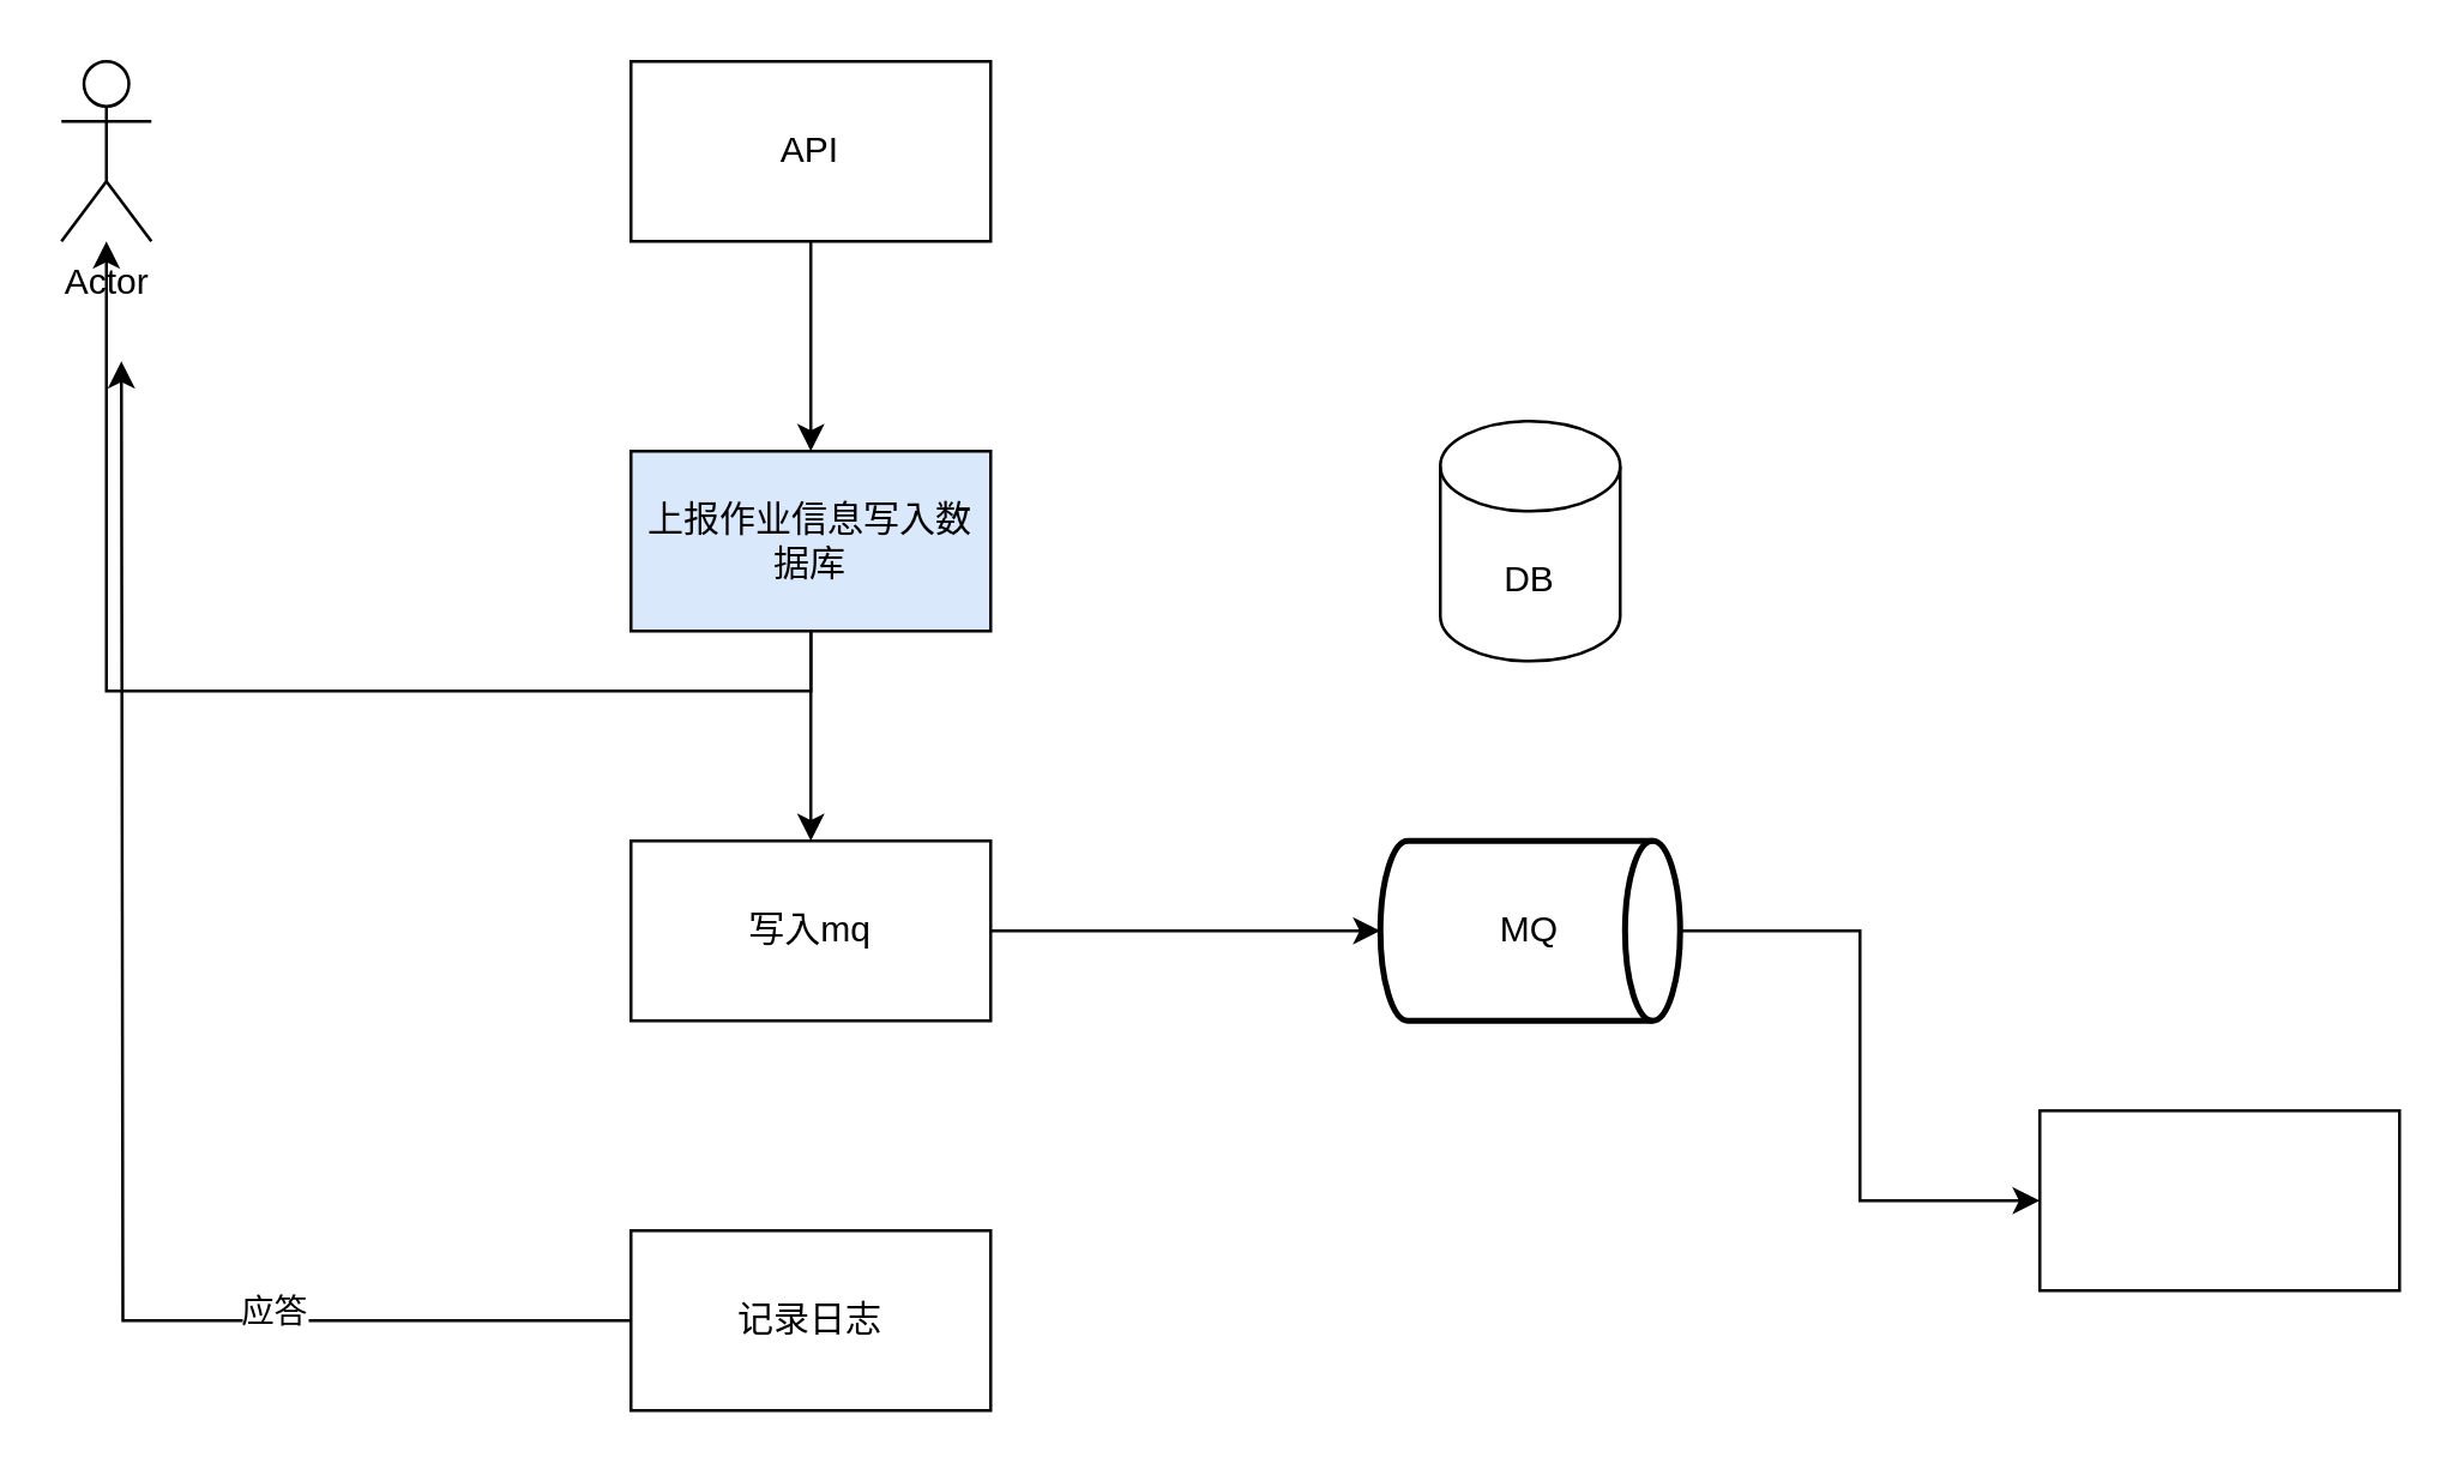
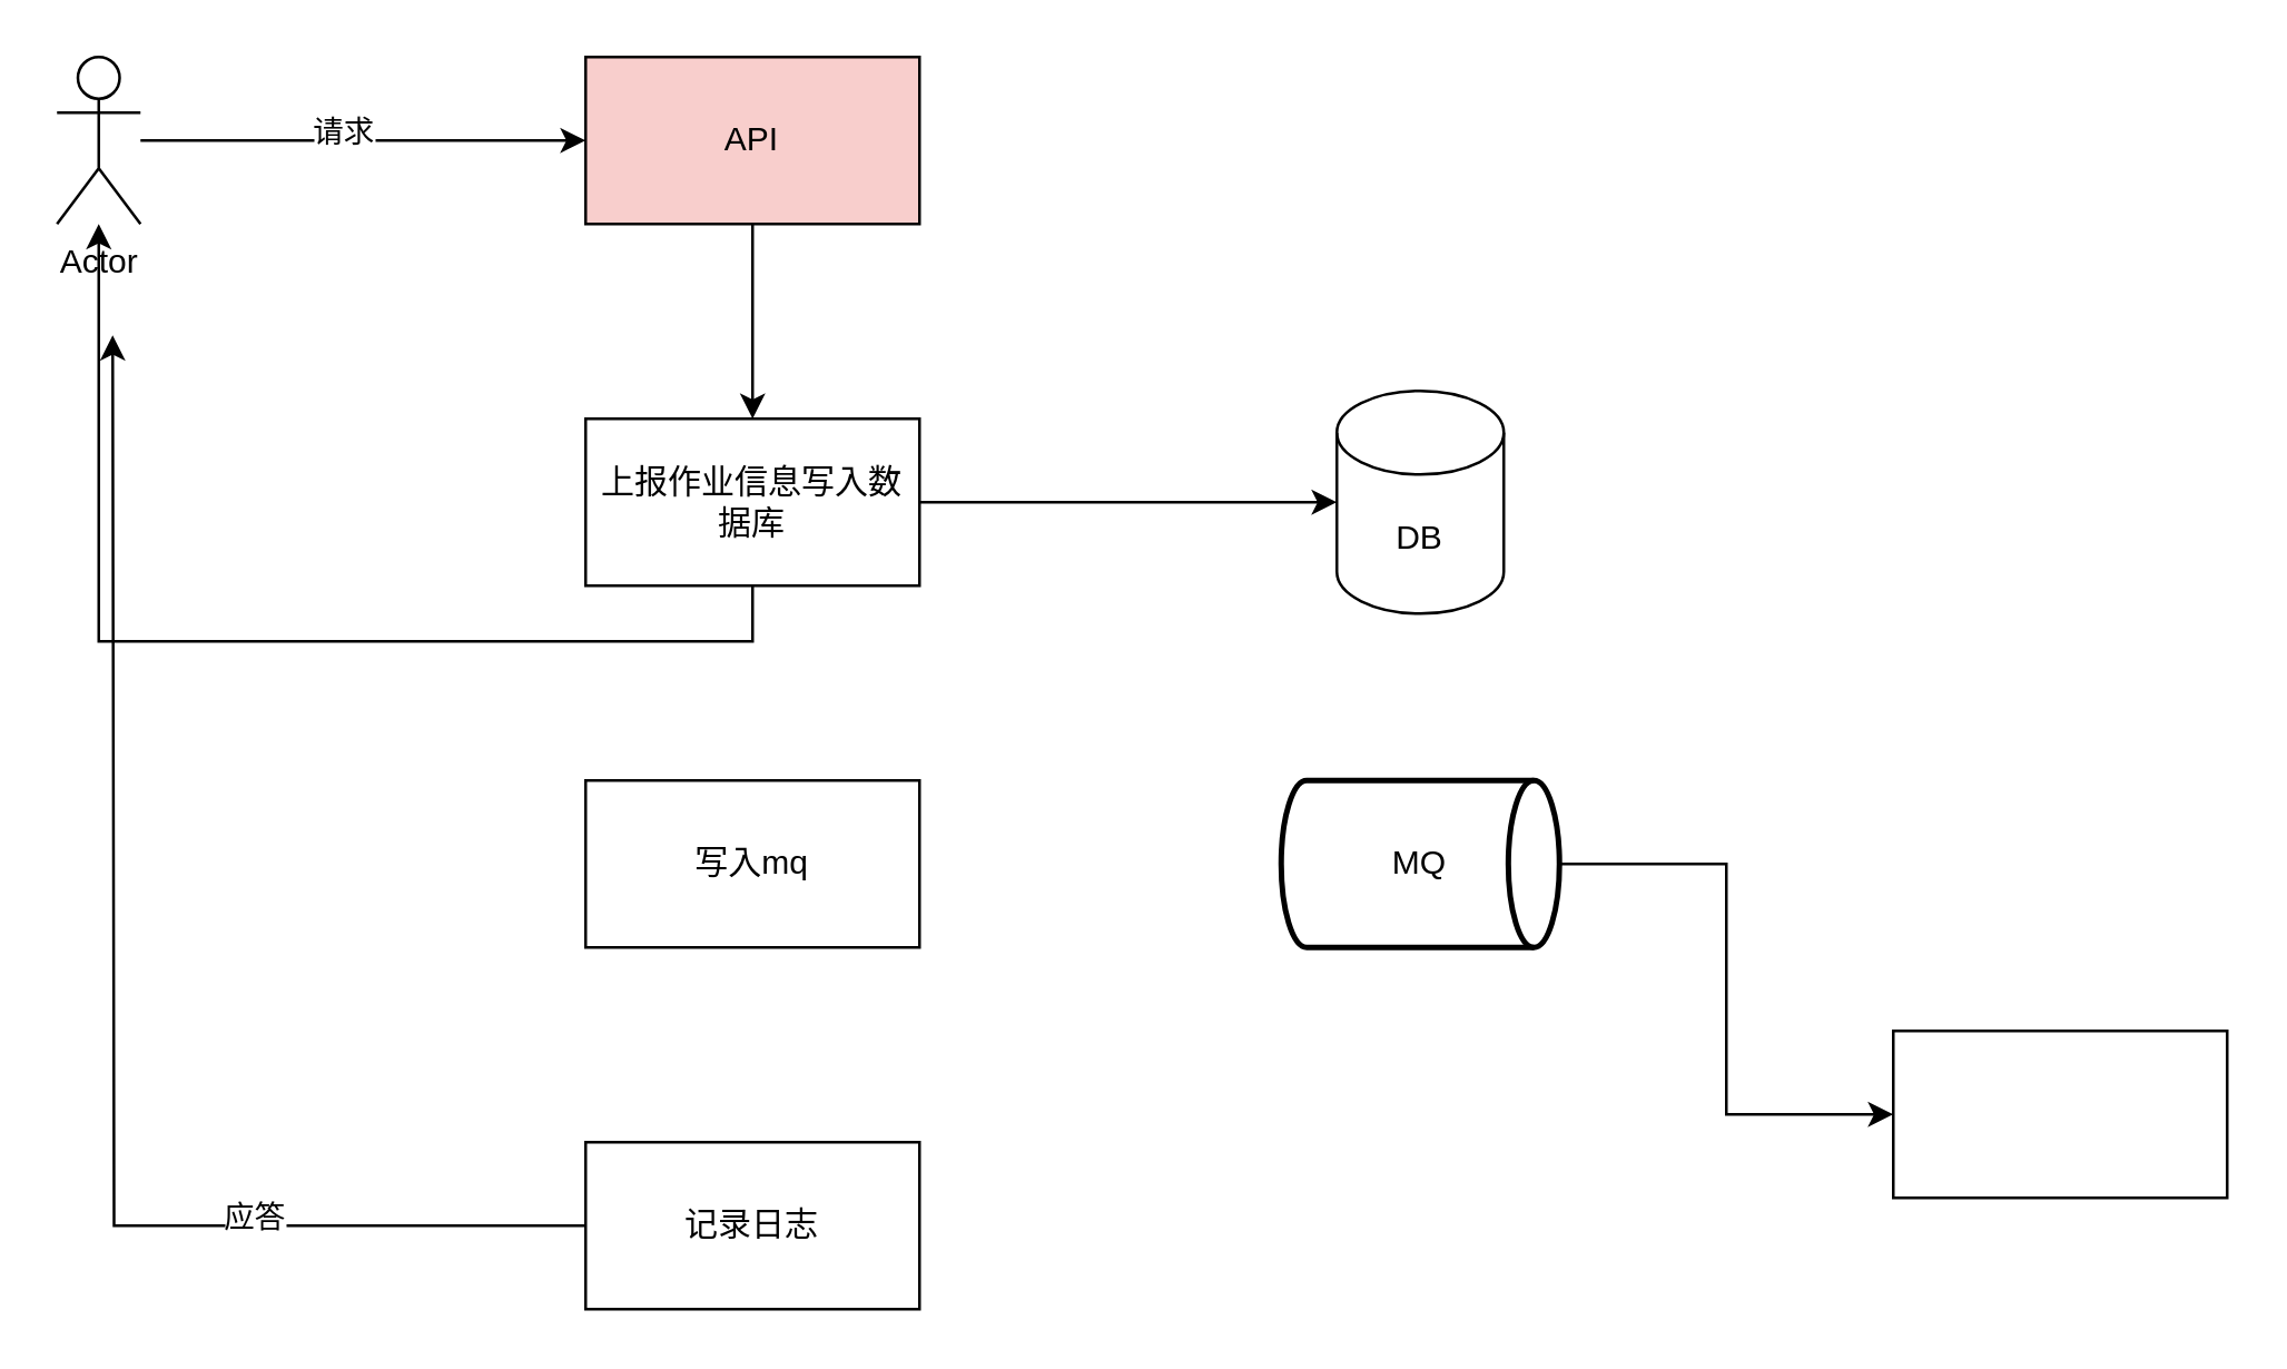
+ <mxCell id="14" style="edgeStyle=orthogonalEdgeStyle;rounded=0;orthogonalLoop=1;jettySize=auto;html=1;entryX=0;entryY=0.5;entryDx=0;entryDy=0;" edge="1" parent="1" source="16" target="13"><mxGeometry relative="1" as="geometry" /></mxCell>
+ <mxCell id="15" value="请求" style="edgeLabel;html=1;align=center;verticalAlign=middle;resizable=0;points=[];" vertex="1" connectable="0" parent="14"><mxGeometry x="-0.1" y="4" relative="1" as="geometry"><mxPoint as="offset" /></mxGeometry></mxCell>
- <mxCell id="13" value="API" style="rounded=0;whiteSpace=wrap;html=1;" vertex="1" parent="1"><mxGeometry x="210" y="20" width="120" height="60" as="geometry" /></mxCell>
+ <mxCell id="13" value="API" style="rounded=0;whiteSpace=wrap;html=1;fillColor=#f8cecc;" vertex="1" parent="1"><mxGeometry x="210" y="20" width="120" height="60" as="geometry" /></mxCell>
- <mxCell id="3" value="上报作业信息写入数据库" style="rounded=0;whiteSpace=wrap;html=1;fillColor=#dae8fc;" vertex="1" parent="1"><mxGeometry x="210" y="150" width="120" height="60" as="geometry" /></mxCell>
+ <mxCell id="3" value="上报作业信息写入数据库" style="rounded=0;whiteSpace=wrap;html=1;" vertex="1" parent="1"><mxGeometry x="210" y="150" width="120" height="60" as="geometry" /></mxCell>
- <mxCell id="5" style="edgeStyle=orthogonalEdgeStyle;rounded=0;orthogonalLoop=1;jettySize=auto;html=1;" edge="1" parent="1" source="3" target="9"><mxGeometry relative="1" as="geometry" /></mxCell>
+ <mxCell id="5" style="edgeStyle=orthogonalEdgeStyle;rounded=0;orthogonalLoop=1;jettySize=auto;html=1;entryX=0;entryY=0.5;entryDx=0;entryDy=0;entryPerimeter=0;" edge="1" parent="1" source="3" target="4"><mxGeometry relative="1" as="geometry" /></mxCell>
- <mxCell id="6" style="edgeStyle=orthogonalEdgeStyle;rounded=0;orthogonalLoop=1;jettySize=auto;html=1;entryX=0;entryY=0.5;entryDx=0;entryDy=0;entryPerimeter=0;" edge="1" parent="1" source="9" target="11"><mxGeometry relative="1" as="geometry"><mxPoint x="450" y="310" as="targetPoint" /></mxGeometry></mxCell>
